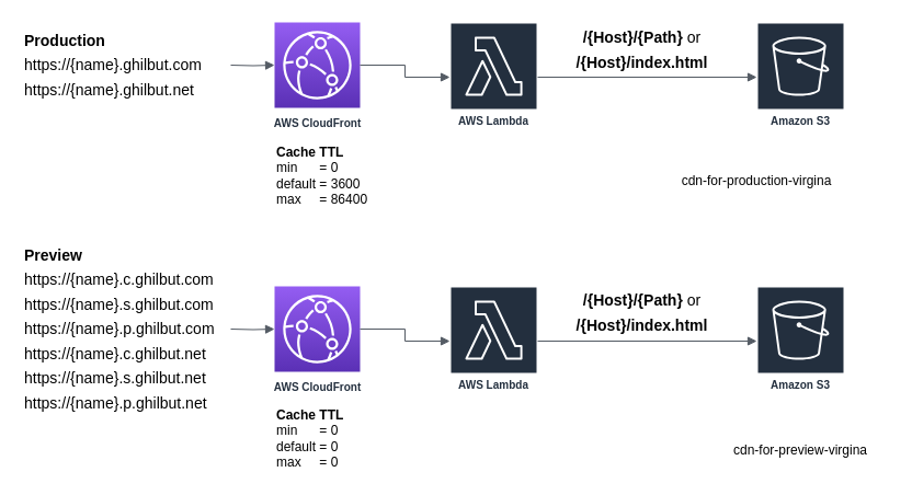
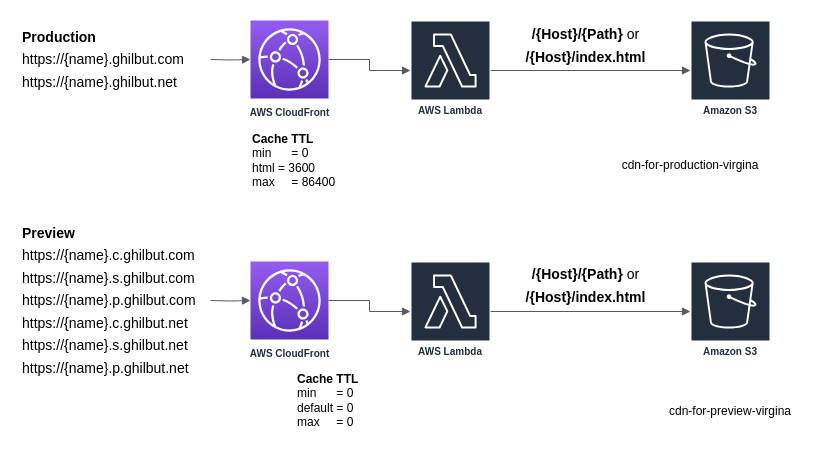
- <mxCell id="19" value="&lt;b&gt;Cache TTL&lt;br&gt;&lt;/b&gt;min&amp;nbsp; &amp;nbsp; &amp;nbsp; = 0&lt;br&gt;default = 3600&lt;br&gt;max&amp;nbsp; &amp;nbsp; &amp;nbsp;= 86400" style="text;html=1;strokeColor=none;fillColor=none;align=left;verticalAlign=middle;whiteSpace=wrap;rounded=0;" vertex="1" parent="1"><mxGeometry x="250" y="130" width="92" height="60" as="geometry" /></mxCell>
+ <mxCell id="19" value="&lt;b&gt;Cache TTL&lt;br&gt;&lt;/b&gt;min&amp;nbsp; &amp;nbsp; &amp;nbsp; = 0&lt;br&gt;html = 3600&lt;br&gt;max&amp;nbsp; &amp;nbsp; &amp;nbsp;= 86400" style="text;html=1;strokeColor=none;fillColor=none;align=left;verticalAlign=middle;whiteSpace=wrap;rounded=0;" vertex="1" parent="1"><mxGeometry x="250" y="130" width="92" height="60" as="geometry" /></mxCell>
- <mxCell id="20" value="&lt;b&gt;Cache TTL&lt;br&gt;&lt;/b&gt;min&amp;nbsp; &amp;nbsp; &amp;nbsp; = 0&lt;br&gt;default = 0&lt;br&gt;max&amp;nbsp; &amp;nbsp; &amp;nbsp;= 0" style="text;html=1;strokeColor=none;fillColor=none;align=left;verticalAlign=middle;whiteSpace=wrap;rounded=0;" vertex="1" parent="1"><mxGeometry x="250" y="370" width="92" height="60" as="geometry" /></mxCell>
+ <mxCell id="20" value="&lt;b&gt;Cache TTL&lt;br&gt;&lt;/b&gt;min&amp;nbsp; &amp;nbsp; &amp;nbsp; = 0&lt;br&gt;default = 0&lt;br&gt;max&amp;nbsp; &amp;nbsp; &amp;nbsp;= 0" style="text;html=1;strokeColor=none;fillColor=none;align=left;verticalAlign=middle;whiteSpace=wrap;rounded=0;" vertex="1" parent="1"><mxGeometry x="295" y="370" width="92" height="60" as="geometry" /></mxCell>
